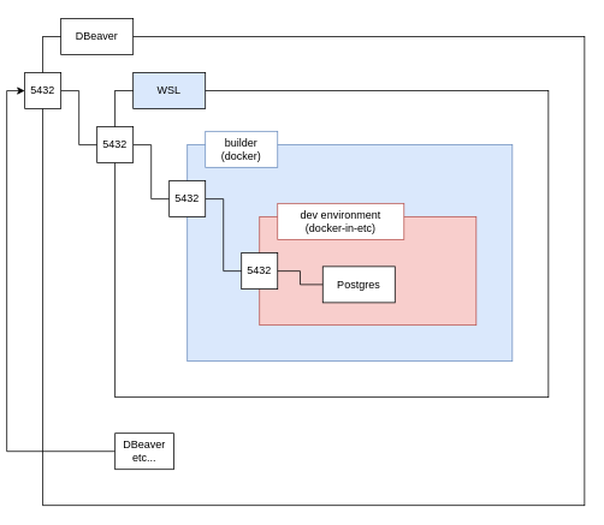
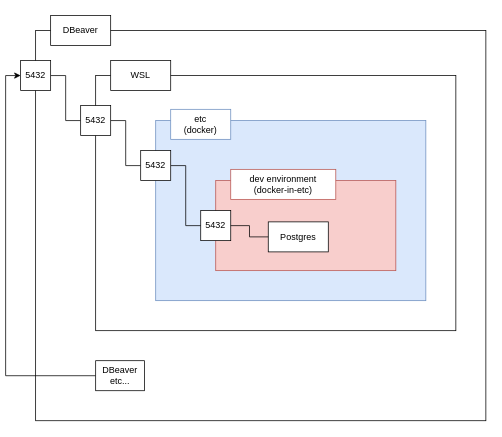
- <mxCell id="7" value="WSL" style="rounded=0;whiteSpace=wrap;html=1;fillColor=#dae8fc;" vertex="1" parent="1"><mxGeometry x="140" y="80" width="80" height="40" as="geometry" /></mxCell>
+ <mxCell id="7" value="WSL" style="rounded=0;whiteSpace=wrap;html=1;" vertex="1" parent="1"><mxGeometry x="140" y="80" width="80" height="40" as="geometry" /></mxCell>
- <mxCell id="11" value="builder&lt;br&gt;(docker)" style="rounded=0;whiteSpace=wrap;html=1;fillColor=default;strokeColor=#6c8ebf;" vertex="1" parent="10"><mxGeometry x="20" y="-15" width="80" height="40" as="geometry" /></mxCell>
+ <mxCell id="11" value="etc&lt;br&gt;(docker)" style="rounded=0;whiteSpace=wrap;html=1;fillColor=default;strokeColor=#6c8ebf;" vertex="1" parent="10"><mxGeometry x="20" y="-15" width="80" height="40" as="geometry" /></mxCell>
